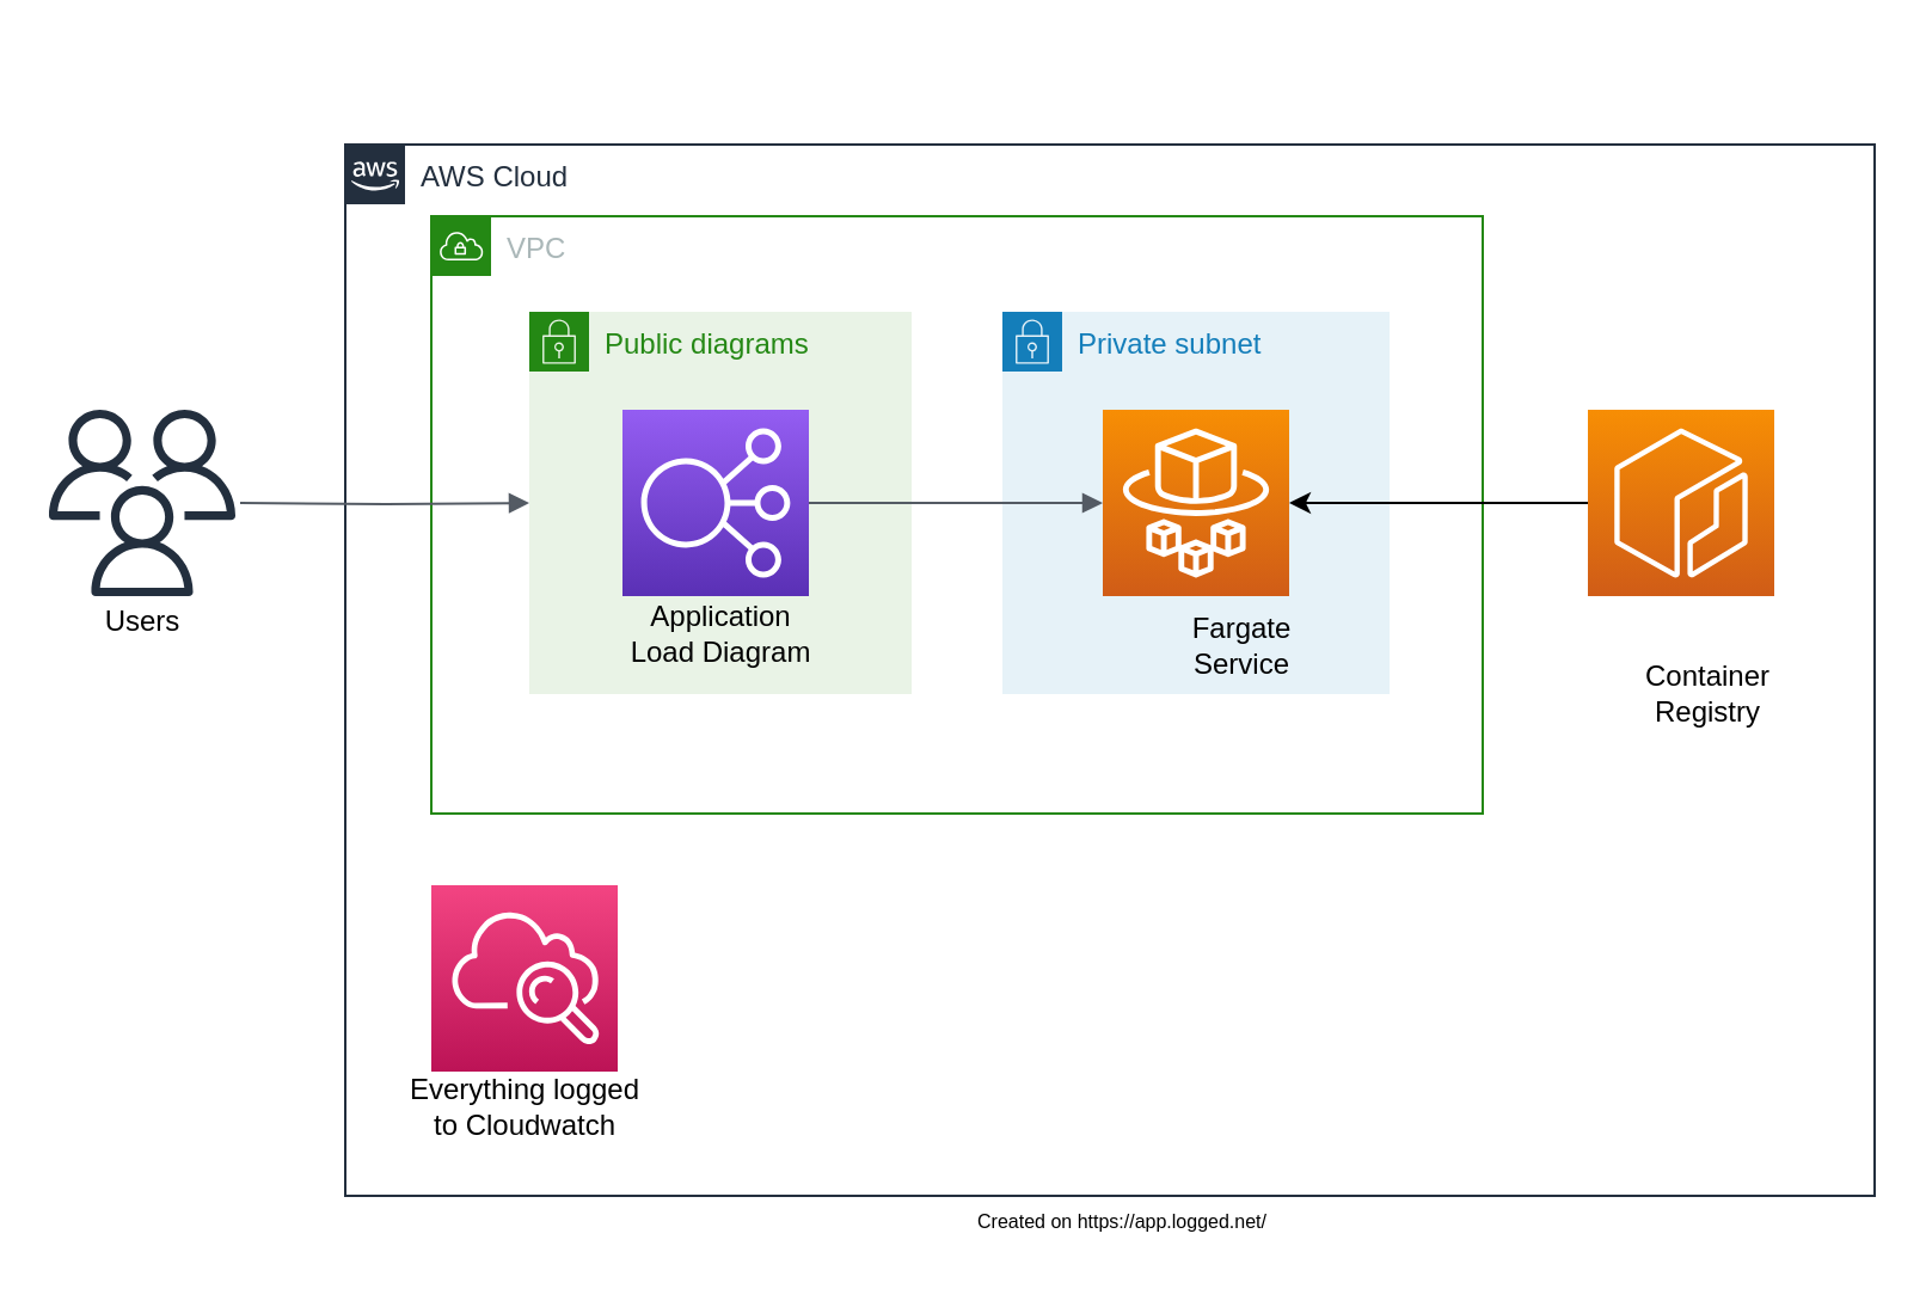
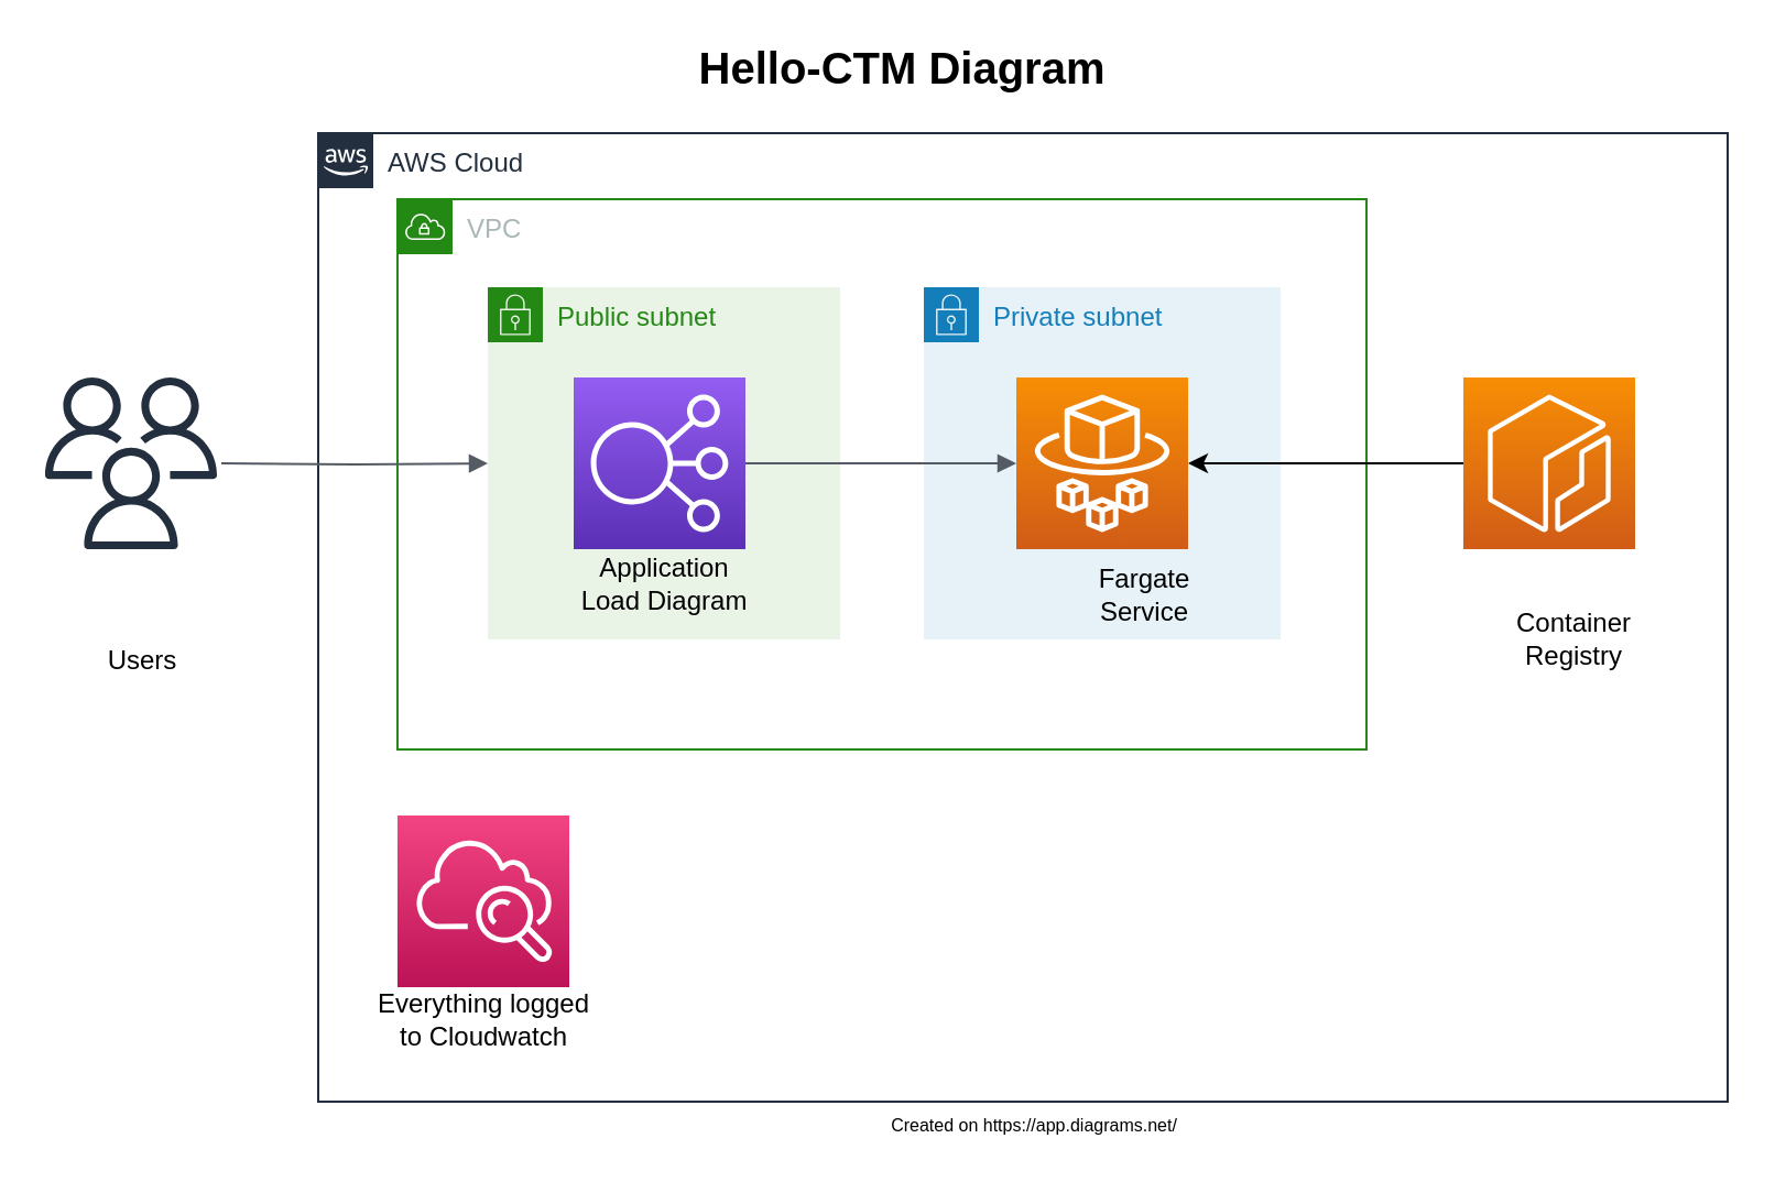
+ <mxCell id="18" value="&lt;font style=&quot;font-size: 20px&quot;&gt;&lt;b&gt;Hello-CTM Diagram&lt;/b&gt;&lt;/font&gt;" style="text;html=1;resizable=0;autosize=1;align=center;verticalAlign=middle;points=[];fillColor=none;strokeColor=none;rounded=0;" parent="1" vertex="1"><mxGeometry x="309" y="20" width="200" height="20" as="geometry" /></mxCell>
- <mxCell id="7" value="Public diagrams" style="points=[[0,0],[0.25,0],[0.5,0],[0.75,0],[1,0],[1,0.25],[1,0.5],[1,0.75],[1,1],[0.75,1],[0.5,1],[0.25,1],[0,1],[0,0.75],[0,0.5],[0,0.25]];outlineConnect=0;gradientColor=none;html=1;whiteSpace=wrap;fontSize=12;fontStyle=0;shape=mxgraph.aws4.group;grIcon=mxgraph.aws4.group_security_group;grStroke=0;strokeColor=#248814;fillColor=#E9F3E6;verticalAlign=top;align=left;spacingLeft=30;fontColor=#248814;dashed=0;" parent="1" vertex="1"><mxGeometry x="221" y="130" width="160" height="160" as="geometry" /></mxCell>
+ <mxCell id="7" value="Public subnet" style="points=[[0,0],[0.25,0],[0.5,0],[0.75,0],[1,0],[1,0.25],[1,0.5],[1,0.75],[1,1],[0.75,1],[0.5,1],[0.25,1],[0,1],[0,0.75],[0,0.5],[0,0.25]];outlineConnect=0;gradientColor=none;html=1;whiteSpace=wrap;fontSize=12;fontStyle=0;shape=mxgraph.aws4.group;grIcon=mxgraph.aws4.group_security_group;grStroke=0;strokeColor=#248814;fillColor=#E9F3E6;verticalAlign=top;align=left;spacingLeft=30;fontColor=#248814;dashed=0;" parent="1" vertex="1"><mxGeometry x="221" y="130" width="160" height="160" as="geometry" /></mxCell>
- <mxCell id="13" value="Users" style="text;html=1;resizable=0;autosize=1;align=center;verticalAlign=middle;points=[];fillColor=none;strokeColor=none;rounded=0;" parent="1" vertex="1"><mxGeometry x="34" y="250" width="50" height="20" as="geometry" /></mxCell>
+ <mxCell id="13" value="Users" style="text;html=1;resizable=0;autosize=1;align=center;verticalAlign=middle;points=[];fillColor=none;strokeColor=none;rounded=0;" parent="1" vertex="1"><mxGeometry x="39" y="290" width="50" height="20" as="geometry" /></mxCell>
- <mxCell id="19" value="&lt;font style=&quot;font-size: 8px&quot;&gt;Created on&amp;nbsp;https://app.logged.net/&lt;/font&gt;" style="text;html=1;resizable=0;autosize=1;align=center;verticalAlign=middle;points=[];fillColor=none;strokeColor=none;rounded=0;" parent="1" vertex="1"><mxGeometry x="394" y="500" width="150" height="20" as="geometry" /></mxCell>
+ <mxCell id="19" value="&lt;font style=&quot;font-size: 8px&quot;&gt;Created on&amp;nbsp;https://app.diagrams.net/&lt;/font&gt;" style="text;html=1;resizable=0;autosize=1;align=center;verticalAlign=middle;points=[];fillColor=none;strokeColor=none;rounded=0;" parent="1" vertex="1"><mxGeometry x="394" y="500" width="150" height="20" as="geometry" /></mxCell>
